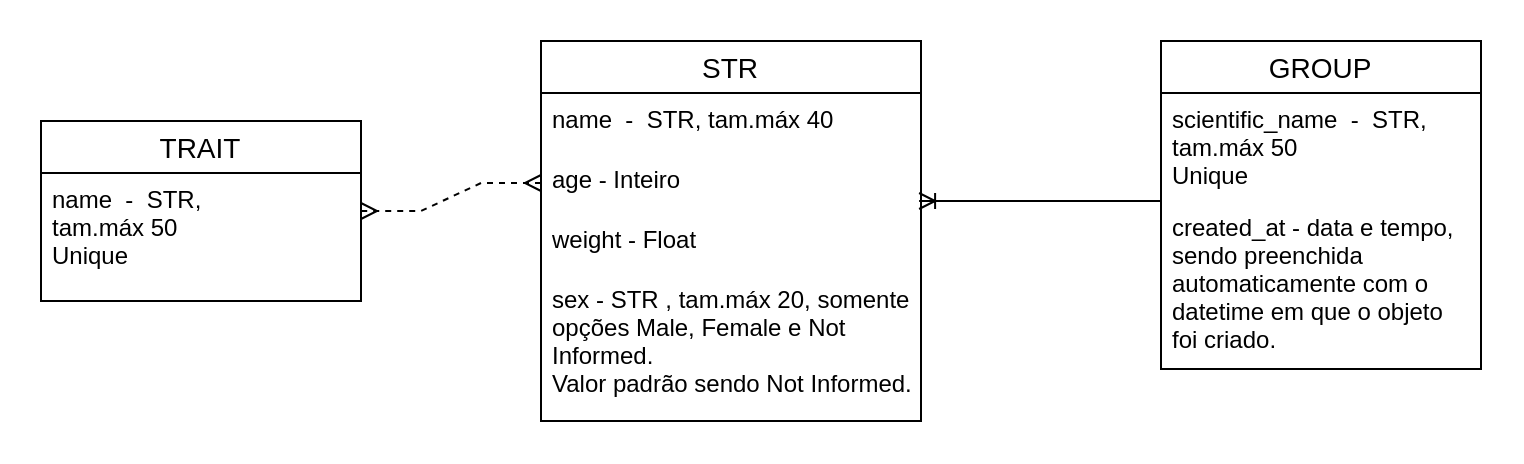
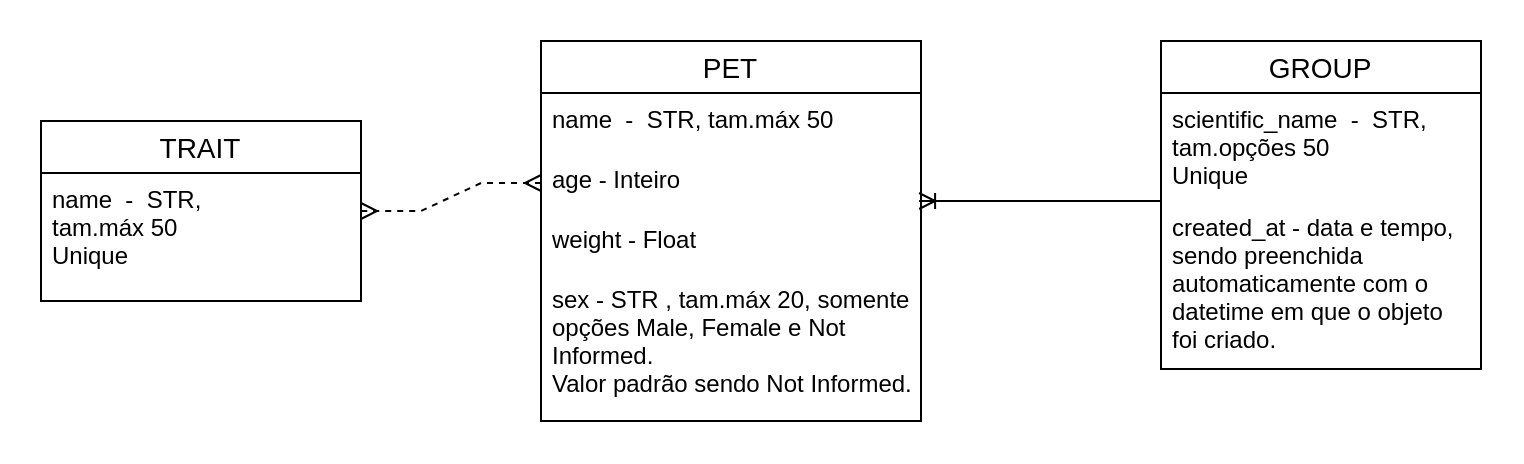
- <mxCell id="2" value="STR" style="swimlane;fontStyle=0;childLayout=stackLayout;horizontal=1;startSize=26;horizontalStack=0;resizeParent=1;resizeParentMax=0;resizeLast=0;collapsible=1;marginBottom=0;align=center;fontSize=14;strokeColor=default;gradientColor=none;" vertex="1" parent="1"><mxGeometry x="270" y="20" width="190" height="190" as="geometry" /></mxCell>
+ <mxCell id="2" value="PET" style="swimlane;fontStyle=0;childLayout=stackLayout;horizontal=1;startSize=26;horizontalStack=0;resizeParent=1;resizeParentMax=0;resizeLast=0;collapsible=1;marginBottom=0;align=center;fontSize=14;strokeColor=default;gradientColor=none;" vertex="1" parent="1"><mxGeometry x="270" y="20" width="190" height="190" as="geometry" /></mxCell>
- <mxCell id="3" value="name  -  STR, tam.máx 40" style="text;strokeColor=none;fillColor=none;spacingLeft=4;spacingRight=4;overflow=hidden;rotatable=0;points=[[0,0.5],[1,0.5]];portConstraint=eastwest;fontSize=12;" vertex="1" parent="2"><mxGeometry y="26" width="190" height="30" as="geometry" /></mxCell>
+ <mxCell id="3" value="name  -  STR, tam.máx 50" style="text;strokeColor=none;fillColor=none;spacingLeft=4;spacingRight=4;overflow=hidden;rotatable=0;points=[[0,0.5],[1,0.5]];portConstraint=eastwest;fontSize=12;" vertex="1" parent="2"><mxGeometry y="26" width="190" height="30" as="geometry" /></mxCell>
- <mxCell id="10" value="scientific_name  -  STR, &#10;tam.máx 50&#10;Unique&#10;" style="text;strokeColor=none;fillColor=none;spacingLeft=4;spacingRight=4;overflow=hidden;rotatable=0;points=[[0,0.5],[1,0.5]];portConstraint=eastwest;fontSize=12;" vertex="1" parent="9"><mxGeometry y="26" width="160" height="54" as="geometry" /></mxCell>
+ <mxCell id="10" value="scientific_name  -  STR, &#10;tam.opções 50&#10;Unique&#10;" style="text;strokeColor=none;fillColor=none;spacingLeft=4;spacingRight=4;overflow=hidden;rotatable=0;points=[[0,0.5],[1,0.5]];portConstraint=eastwest;fontSize=12;" vertex="1" parent="9"><mxGeometry y="26" width="160" height="54" as="geometry" /></mxCell>
